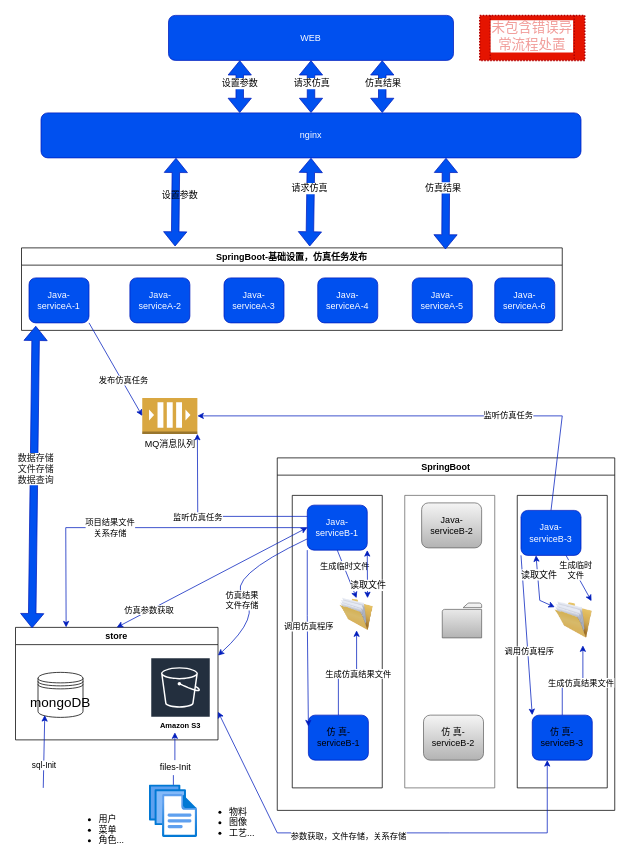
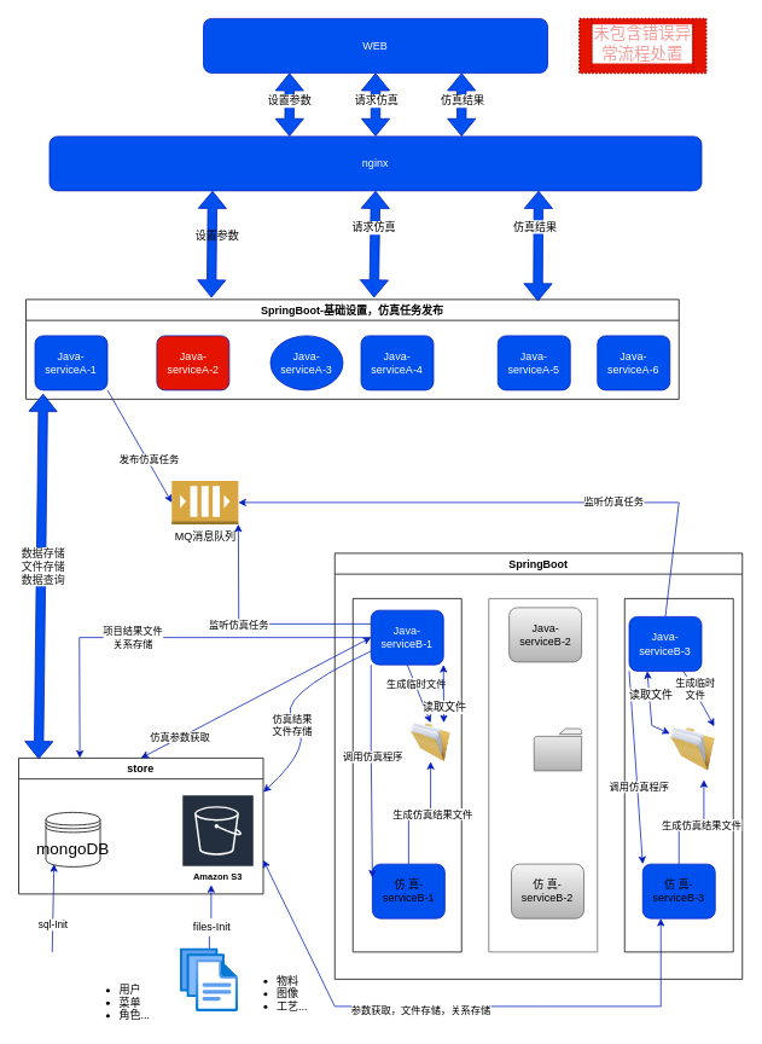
- <mxCell id="9" value="Java-serviceA-2" style="rounded=1;whiteSpace=wrap;html=1;fontColor=#ffffff;strokeColor=#001DBC;fillColor=#0050ef;" vertex="1" parent="7"><mxGeometry x="144.5" y="40" width="80" height="60" as="geometry" /></mxCell>
+ <mxCell id="9" value="Java-serviceA-2" style="rounded=1;whiteSpace=wrap;html=1;fontColor=#ffffff;strokeColor=#001DBC;fillColor=#e51400;" vertex="1" parent="7"><mxGeometry x="144.5" y="40" width="80" height="60" as="geometry" /></mxCell>
- <mxCell id="10" value="Java-serviceA-3" style="rounded=1;whiteSpace=wrap;html=1;fontColor=#ffffff;strokeColor=#001DBC;fillColor=#0050ef;" vertex="1" parent="7"><mxGeometry x="270" y="40" width="80" height="60" as="geometry" /></mxCell>
+ <mxCell id="10" value="Java-serviceA-3" style="ellipse;whiteSpace=wrap;html=1;fontColor=#ffffff;strokeColor=#001DBC;fillColor=#0050ef;" vertex="1" parent="7"><mxGeometry x="270" y="40" width="80" height="60" as="geometry" /></mxCell>
- <mxCell id="13" value="Java-serviceA-4" style="rounded=1;whiteSpace=wrap;html=1;fontColor=#ffffff;strokeColor=#001DBC;fillColor=#0050ef;" vertex="1" parent="7"><mxGeometry x="395" y="40" width="80" height="60" as="geometry" /></mxCell>
+ <mxCell id="13" value="Java-serviceA-4" style="rounded=1;whiteSpace=wrap;html=1;fontColor=#ffffff;strokeColor=#001DBC;fillColor=#0050ef;" vertex="1" parent="7"><mxGeometry x="370" y="40" width="80" height="60" as="geometry" /></mxCell>
